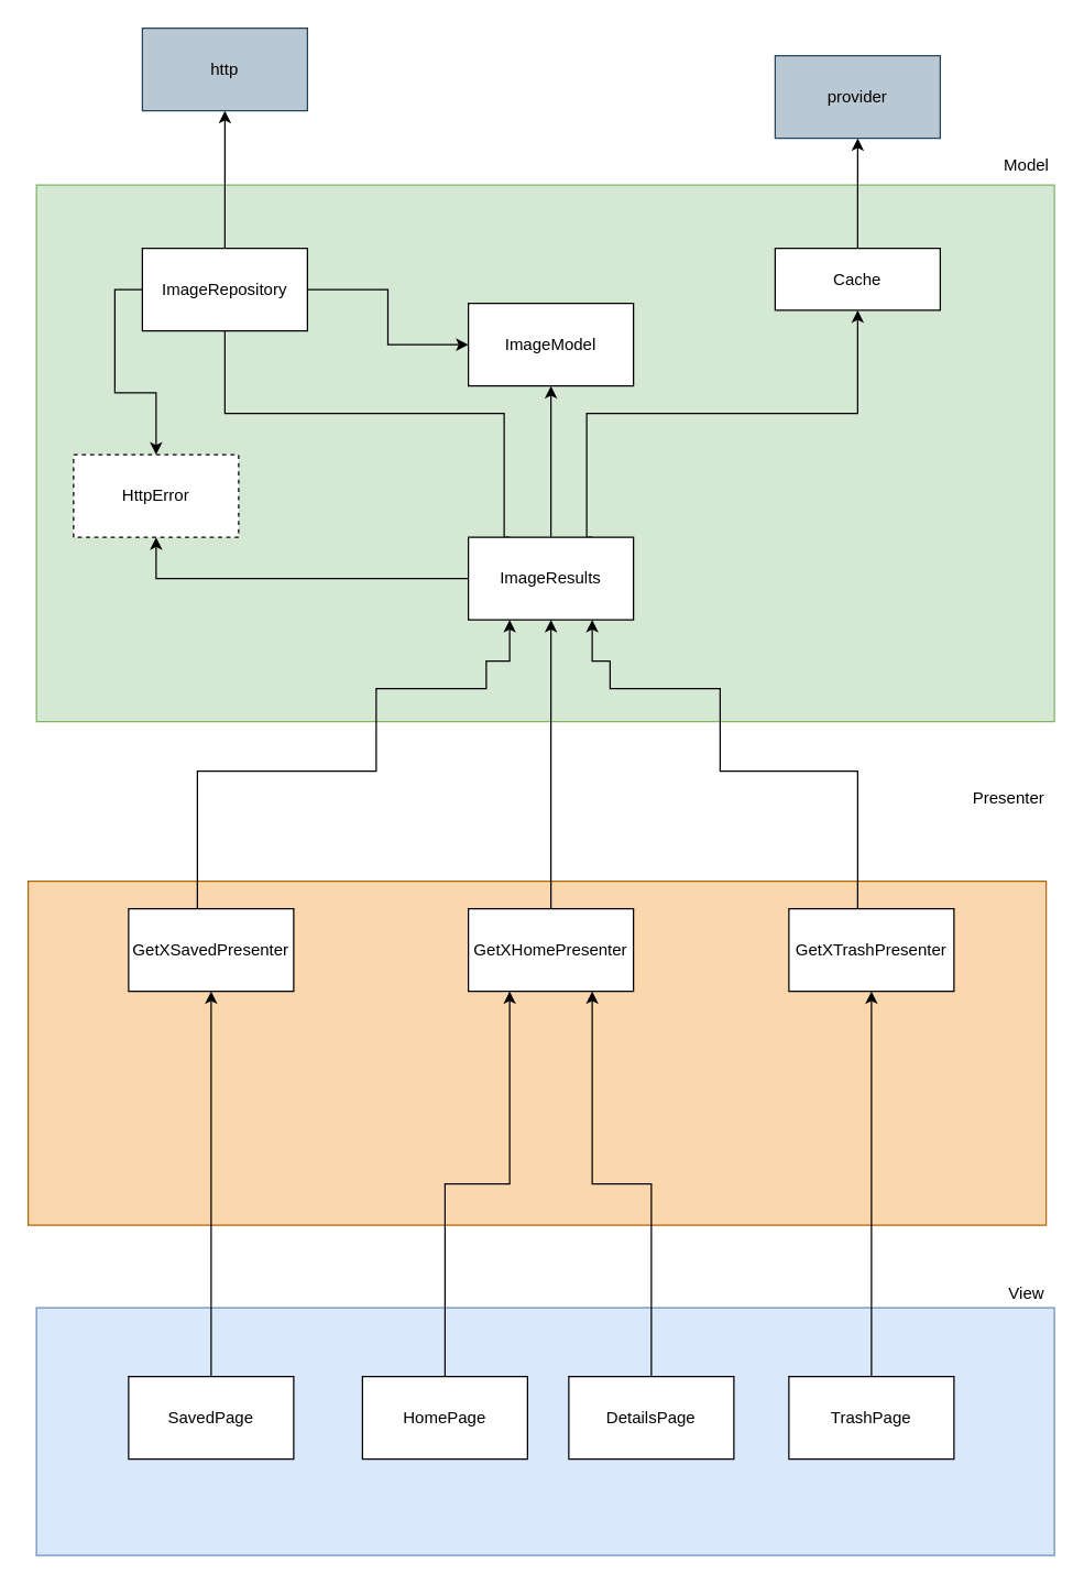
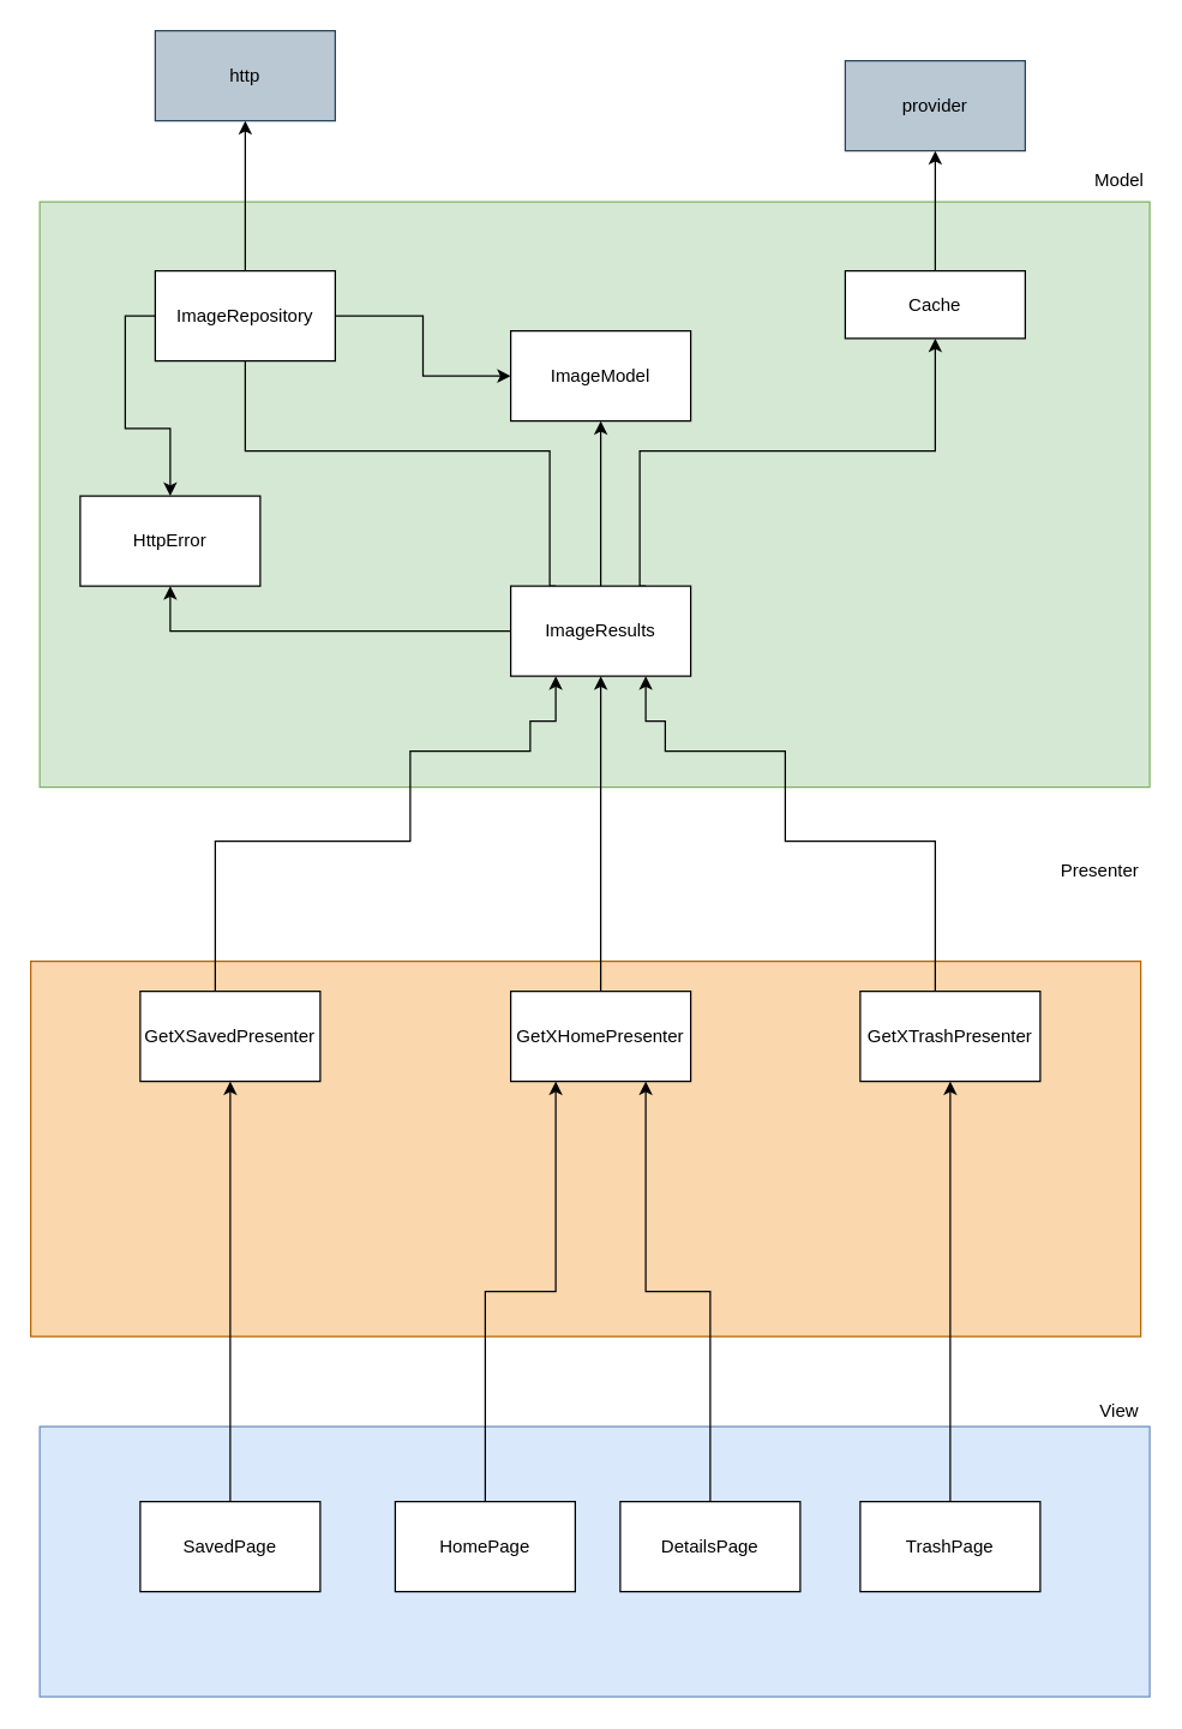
- <mxCell id="12" value="HttpError" style="rounded=0;whiteSpace=wrap;html=1;dashed=1;" parent="1" vertex="1"><mxGeometry x="53" y="330" width="120" height="60" as="geometry" /></mxCell>
+ <mxCell id="12" value="HttpError" style="rounded=0;whiteSpace=wrap;html=1;" parent="1" vertex="1"><mxGeometry x="53" y="330" width="120" height="60" as="geometry" /></mxCell>
